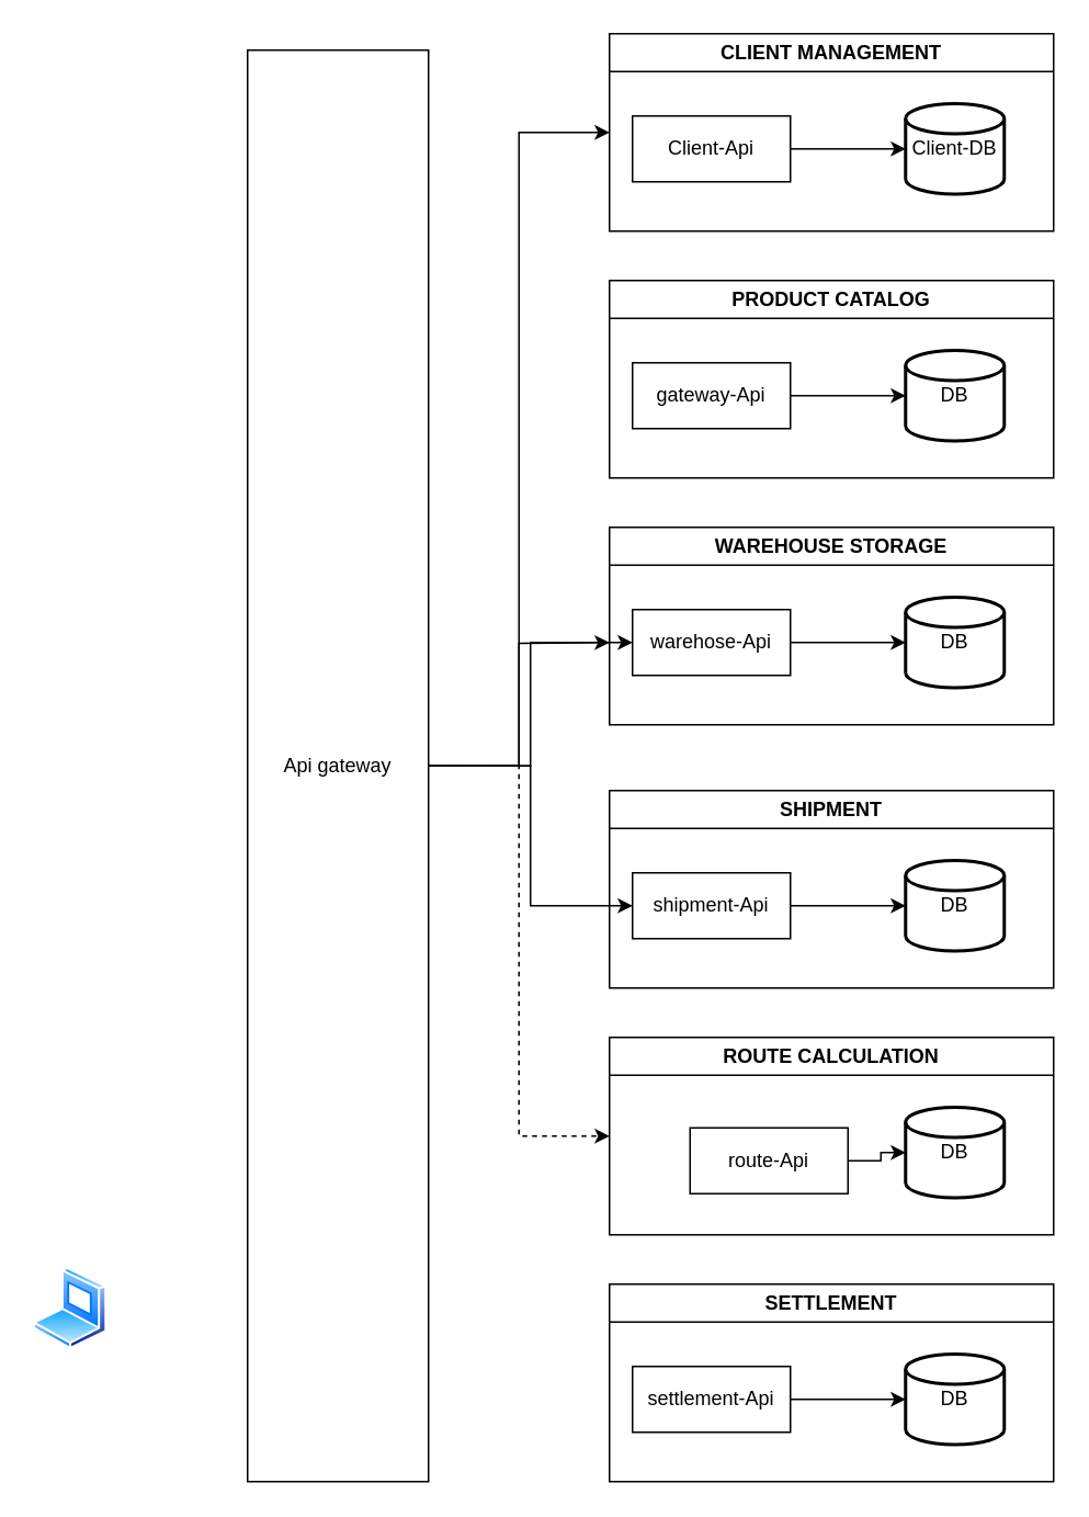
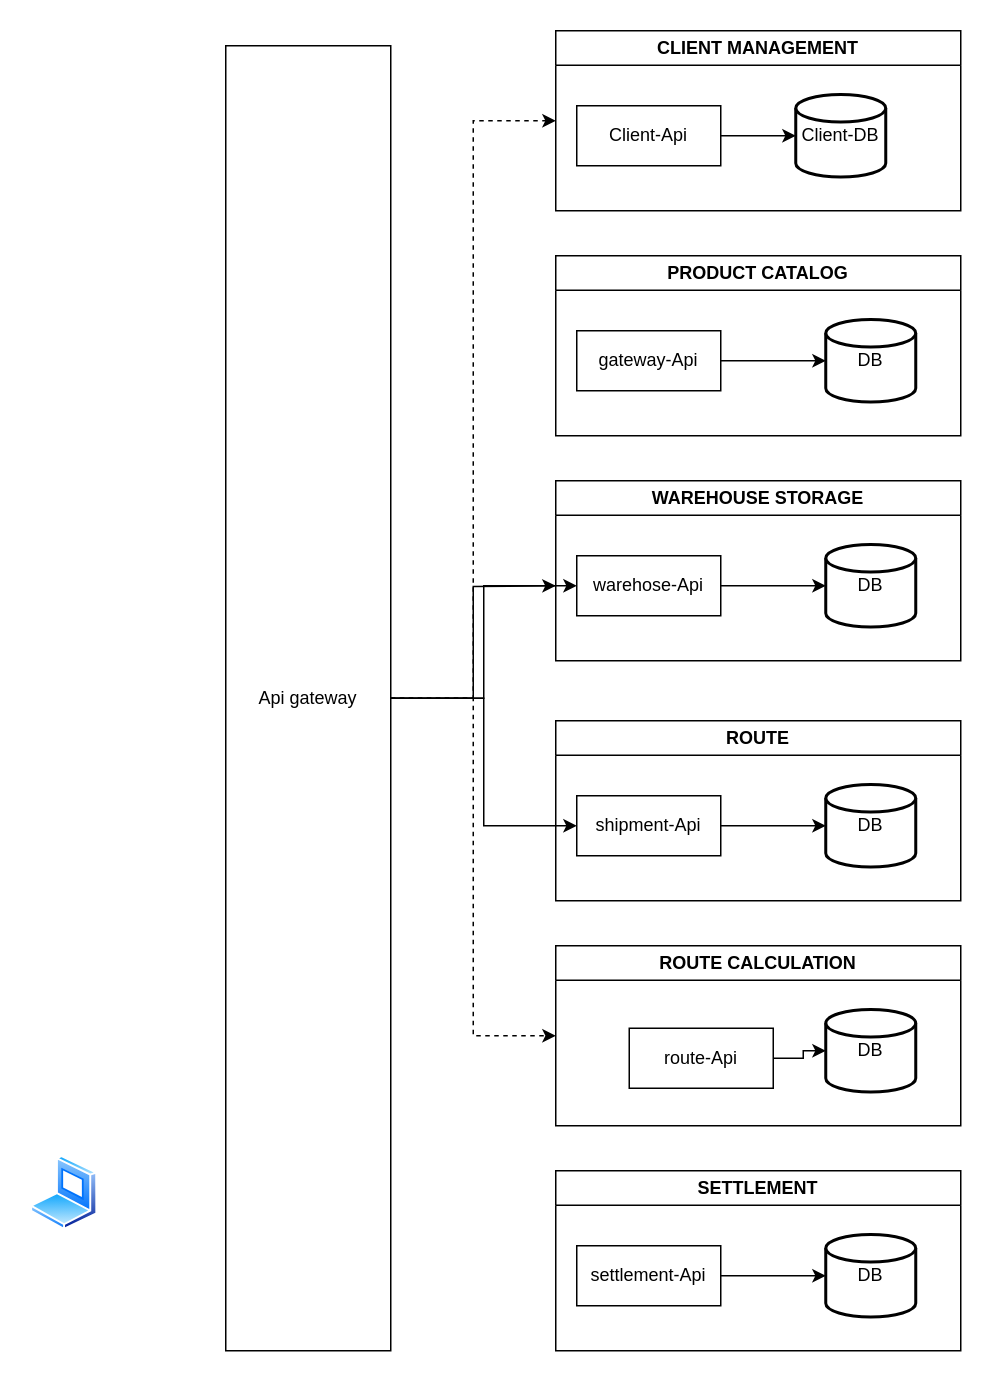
- <mxCell id="11" value="Client-DB" style="strokeWidth=2;html=1;shape=mxgraph.flowchart.database;whiteSpace=wrap;" parent="9" vertex="1"><mxGeometry x="180" y="42.5" width="60" height="55" as="geometry" /></mxCell>
+ <mxCell id="11" value="Client-DB" style="strokeWidth=2;html=1;shape=mxgraph.flowchart.database;whiteSpace=wrap;" parent="9" vertex="1"><mxGeometry x="160" y="42.5" width="60" height="55" as="geometry" /></mxCell>
- <mxCell id="3" style="edgeStyle=orthogonalEdgeStyle;rounded=0;orthogonalLoop=1;jettySize=auto;html=1;entryX=0;entryY=0.5;entryDx=0;entryDy=0;" parent="1" source="8" target="9" edge="1"><mxGeometry relative="1" as="geometry" /></mxCell>
+ <mxCell id="3" style="edgeStyle=orthogonalEdgeStyle;rounded=0;orthogonalLoop=1;jettySize=auto;html=1;entryX=0;entryY=0.5;entryDx=0;entryDy=0;dashed=1;" parent="1" source="8" target="9" edge="1"><mxGeometry relative="1" as="geometry" /></mxCell>
- <mxCell id="21" value="SHIPMENT" style="swimlane;whiteSpace=wrap;html=1;" parent="1" vertex="1"><mxGeometry x="370" y="480" width="270" height="120" as="geometry" /></mxCell>
+ <mxCell id="21" value="ROUTE" style="swimlane;whiteSpace=wrap;html=1;" parent="1" vertex="1"><mxGeometry x="370" y="480" width="270" height="120" as="geometry" /></mxCell>
